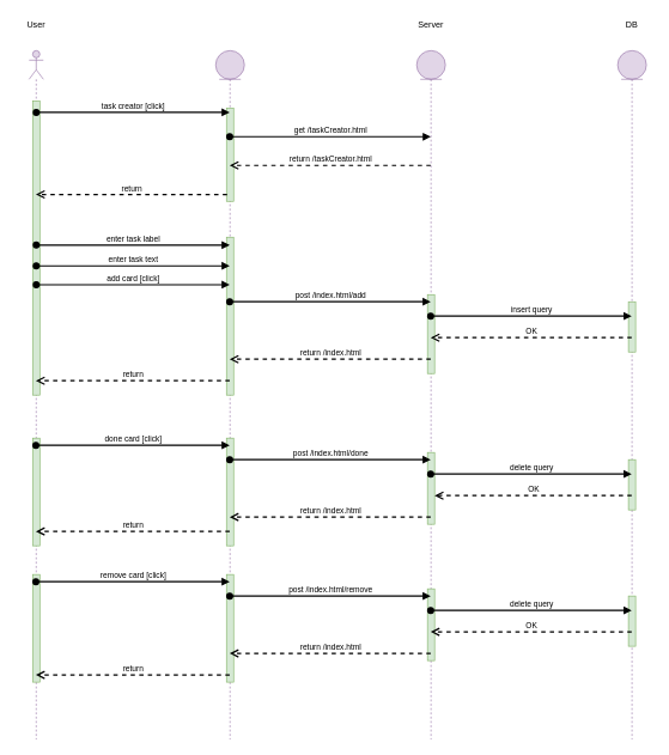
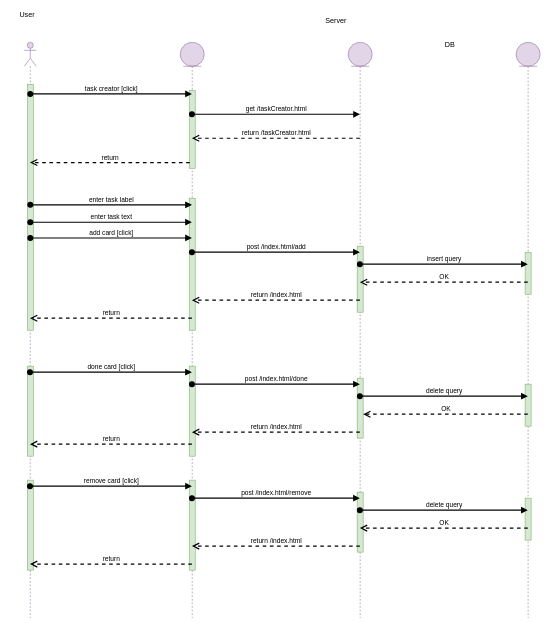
- <mxCell id="19" value="User" style="text;html=1;strokeColor=none;fillColor=none;align=center;verticalAlign=middle;whiteSpace=wrap;rounded=0;" parent="1" vertex="1"><mxGeometry x="20" y="20" width="60" height="30" as="geometry" /></mxCell>
+ <mxCell id="19" value="User" style="text;html=1;strokeColor=none;fillColor=none;align=center;verticalAlign=middle;whiteSpace=wrap;rounded=0;" parent="1" vertex="1"><mxGeometry x="15" y="10" width="60" height="30" as="geometry" /></mxCell>
- <mxCell id="20" value="Server" style="text;html=1;strokeColor=none;fillColor=none;align=center;verticalAlign=middle;whiteSpace=wrap;rounded=0;" parent="1" vertex="1"><mxGeometry x="570" y="20" width="60" height="30" as="geometry" /></mxCell>
+ <mxCell id="20" value="Server" style="text;html=1;strokeColor=none;fillColor=none;align=center;verticalAlign=middle;whiteSpace=wrap;rounded=0;" parent="1" vertex="1"><mxGeometry x="530" y="20" width="60" height="30" as="geometry" /></mxCell>
- <mxCell id="21" value="DB" style="text;html=1;strokeColor=none;fillColor=none;align=center;verticalAlign=middle;whiteSpace=wrap;rounded=0;" parent="1" vertex="1"><mxGeometry x="850" y="20" width="60" height="30" as="geometry" /></mxCell>
+ <mxCell id="21" value="DB" style="text;html=1;strokeColor=none;fillColor=none;align=center;verticalAlign=middle;whiteSpace=wrap;rounded=0;" parent="1" vertex="1"><mxGeometry x="720" y="60" width="60" height="30" as="geometry" /></mxCell>
